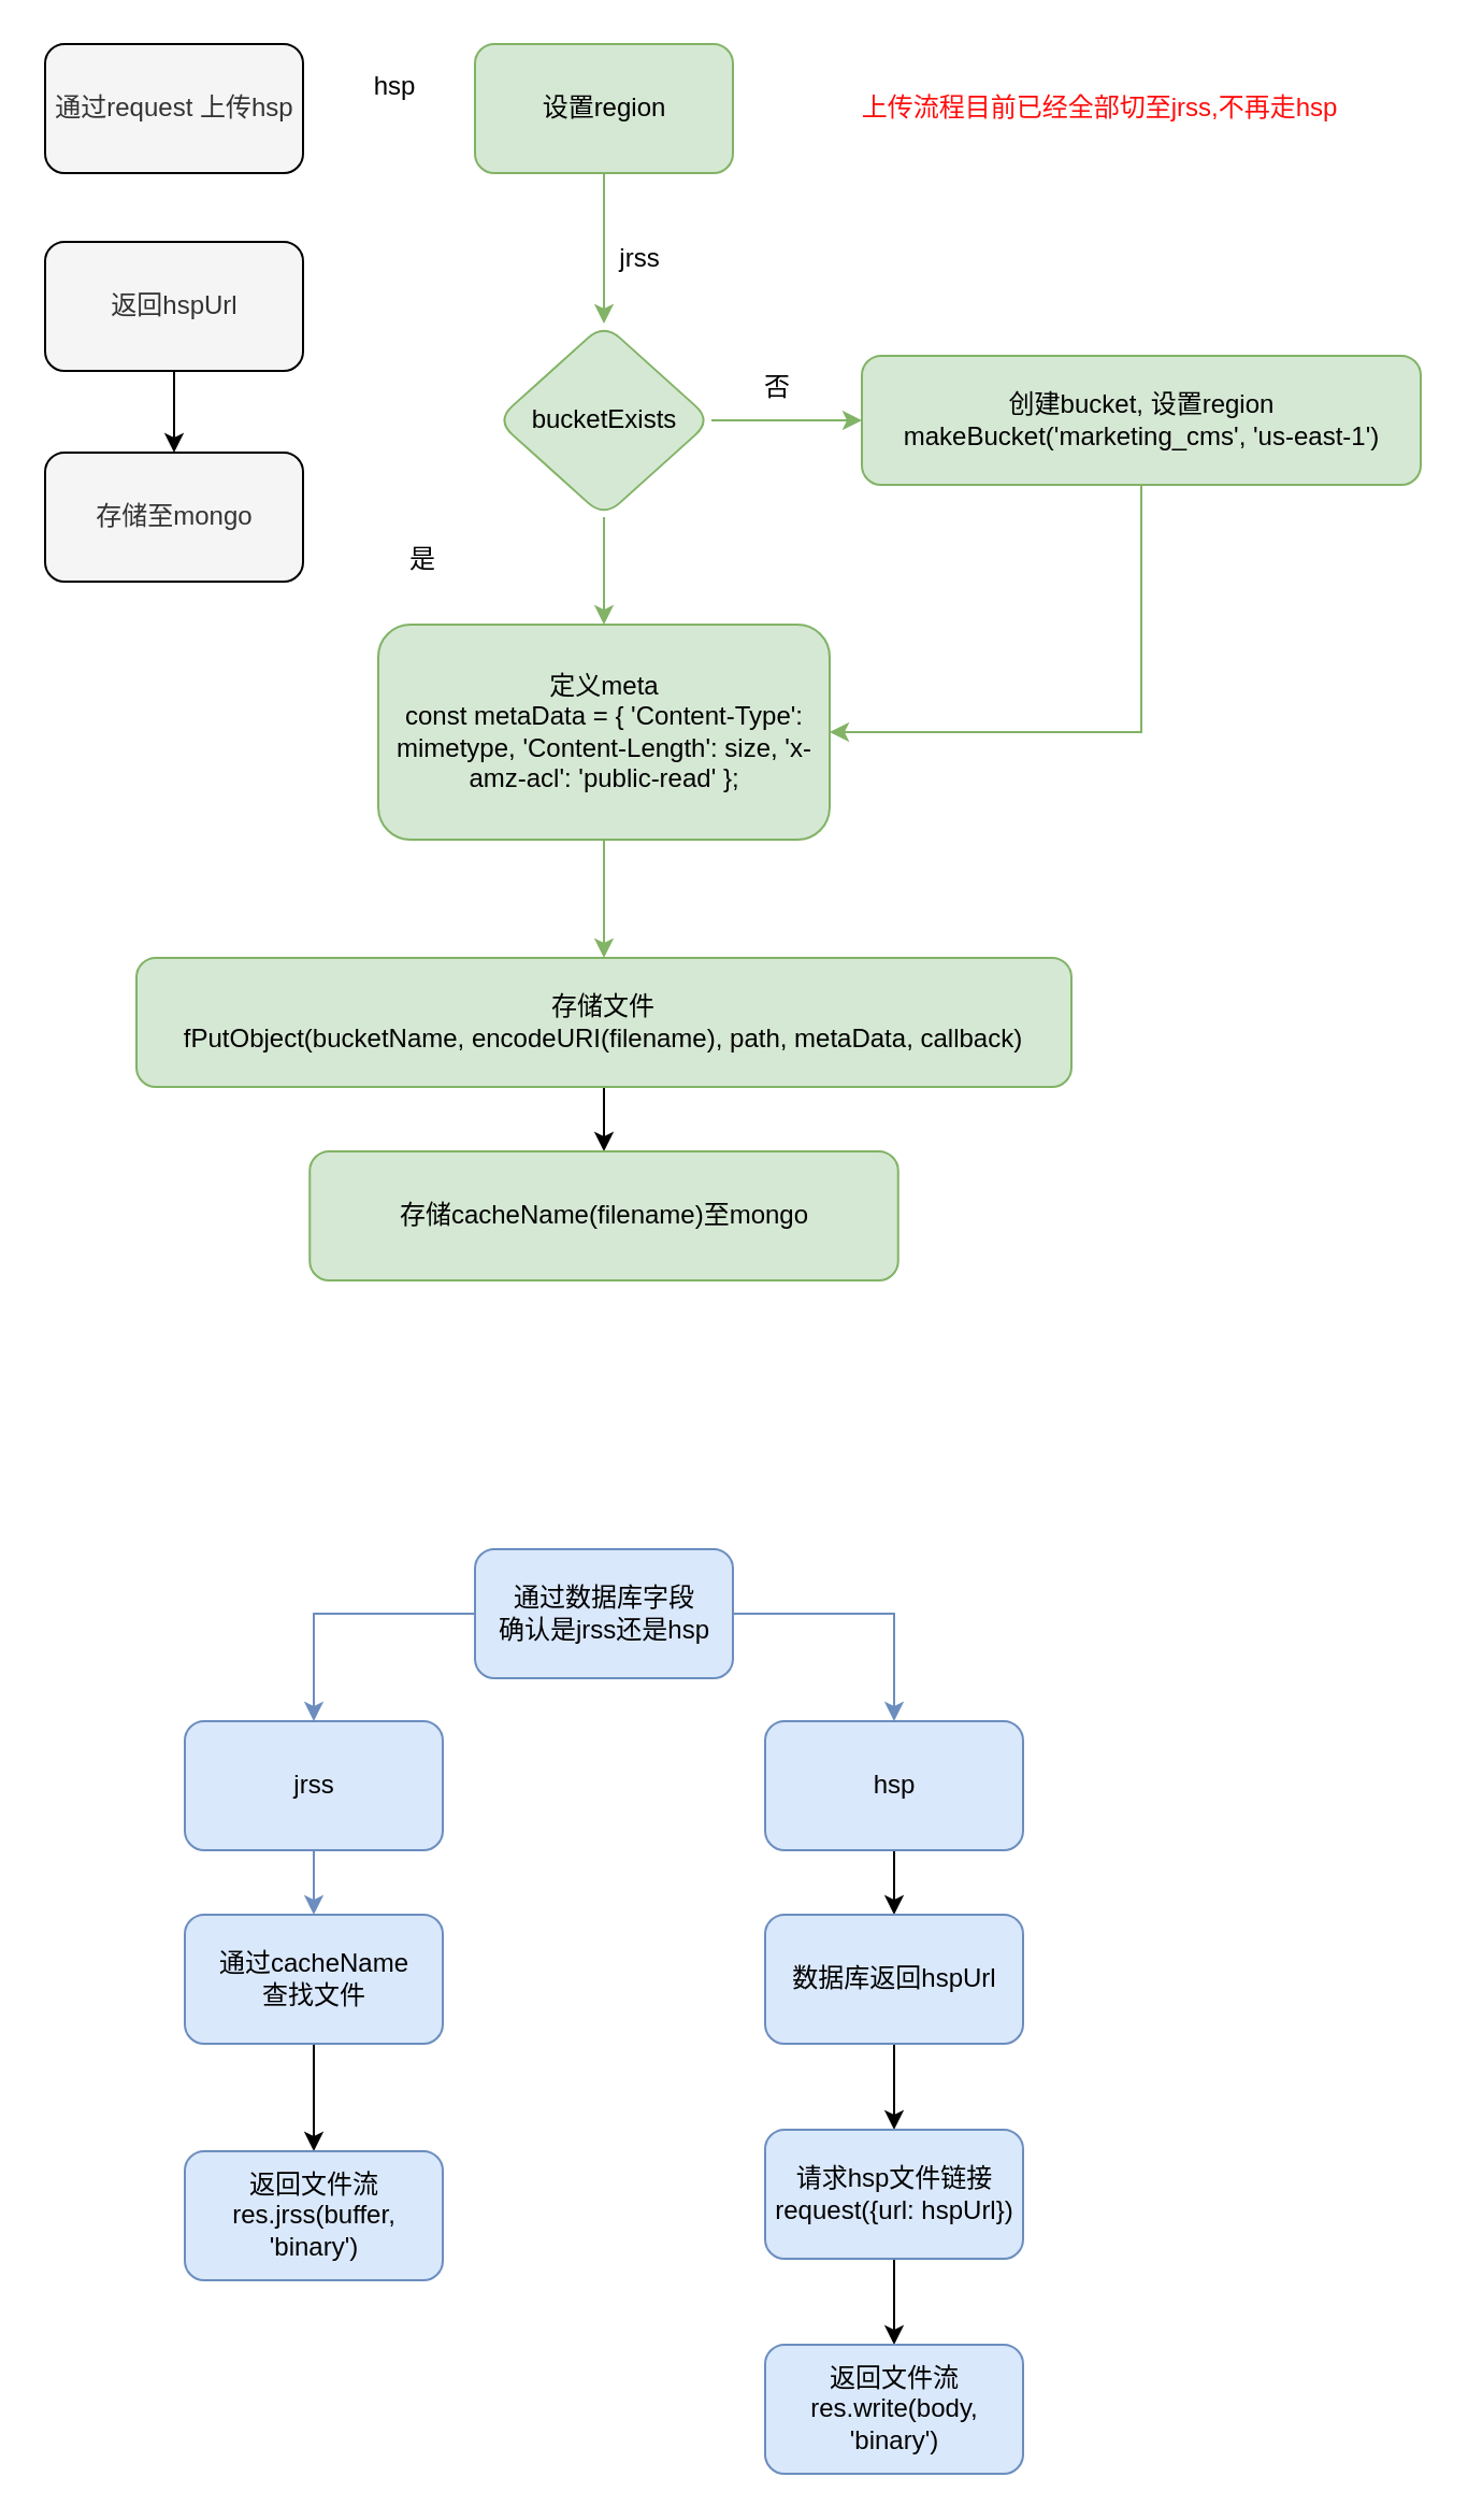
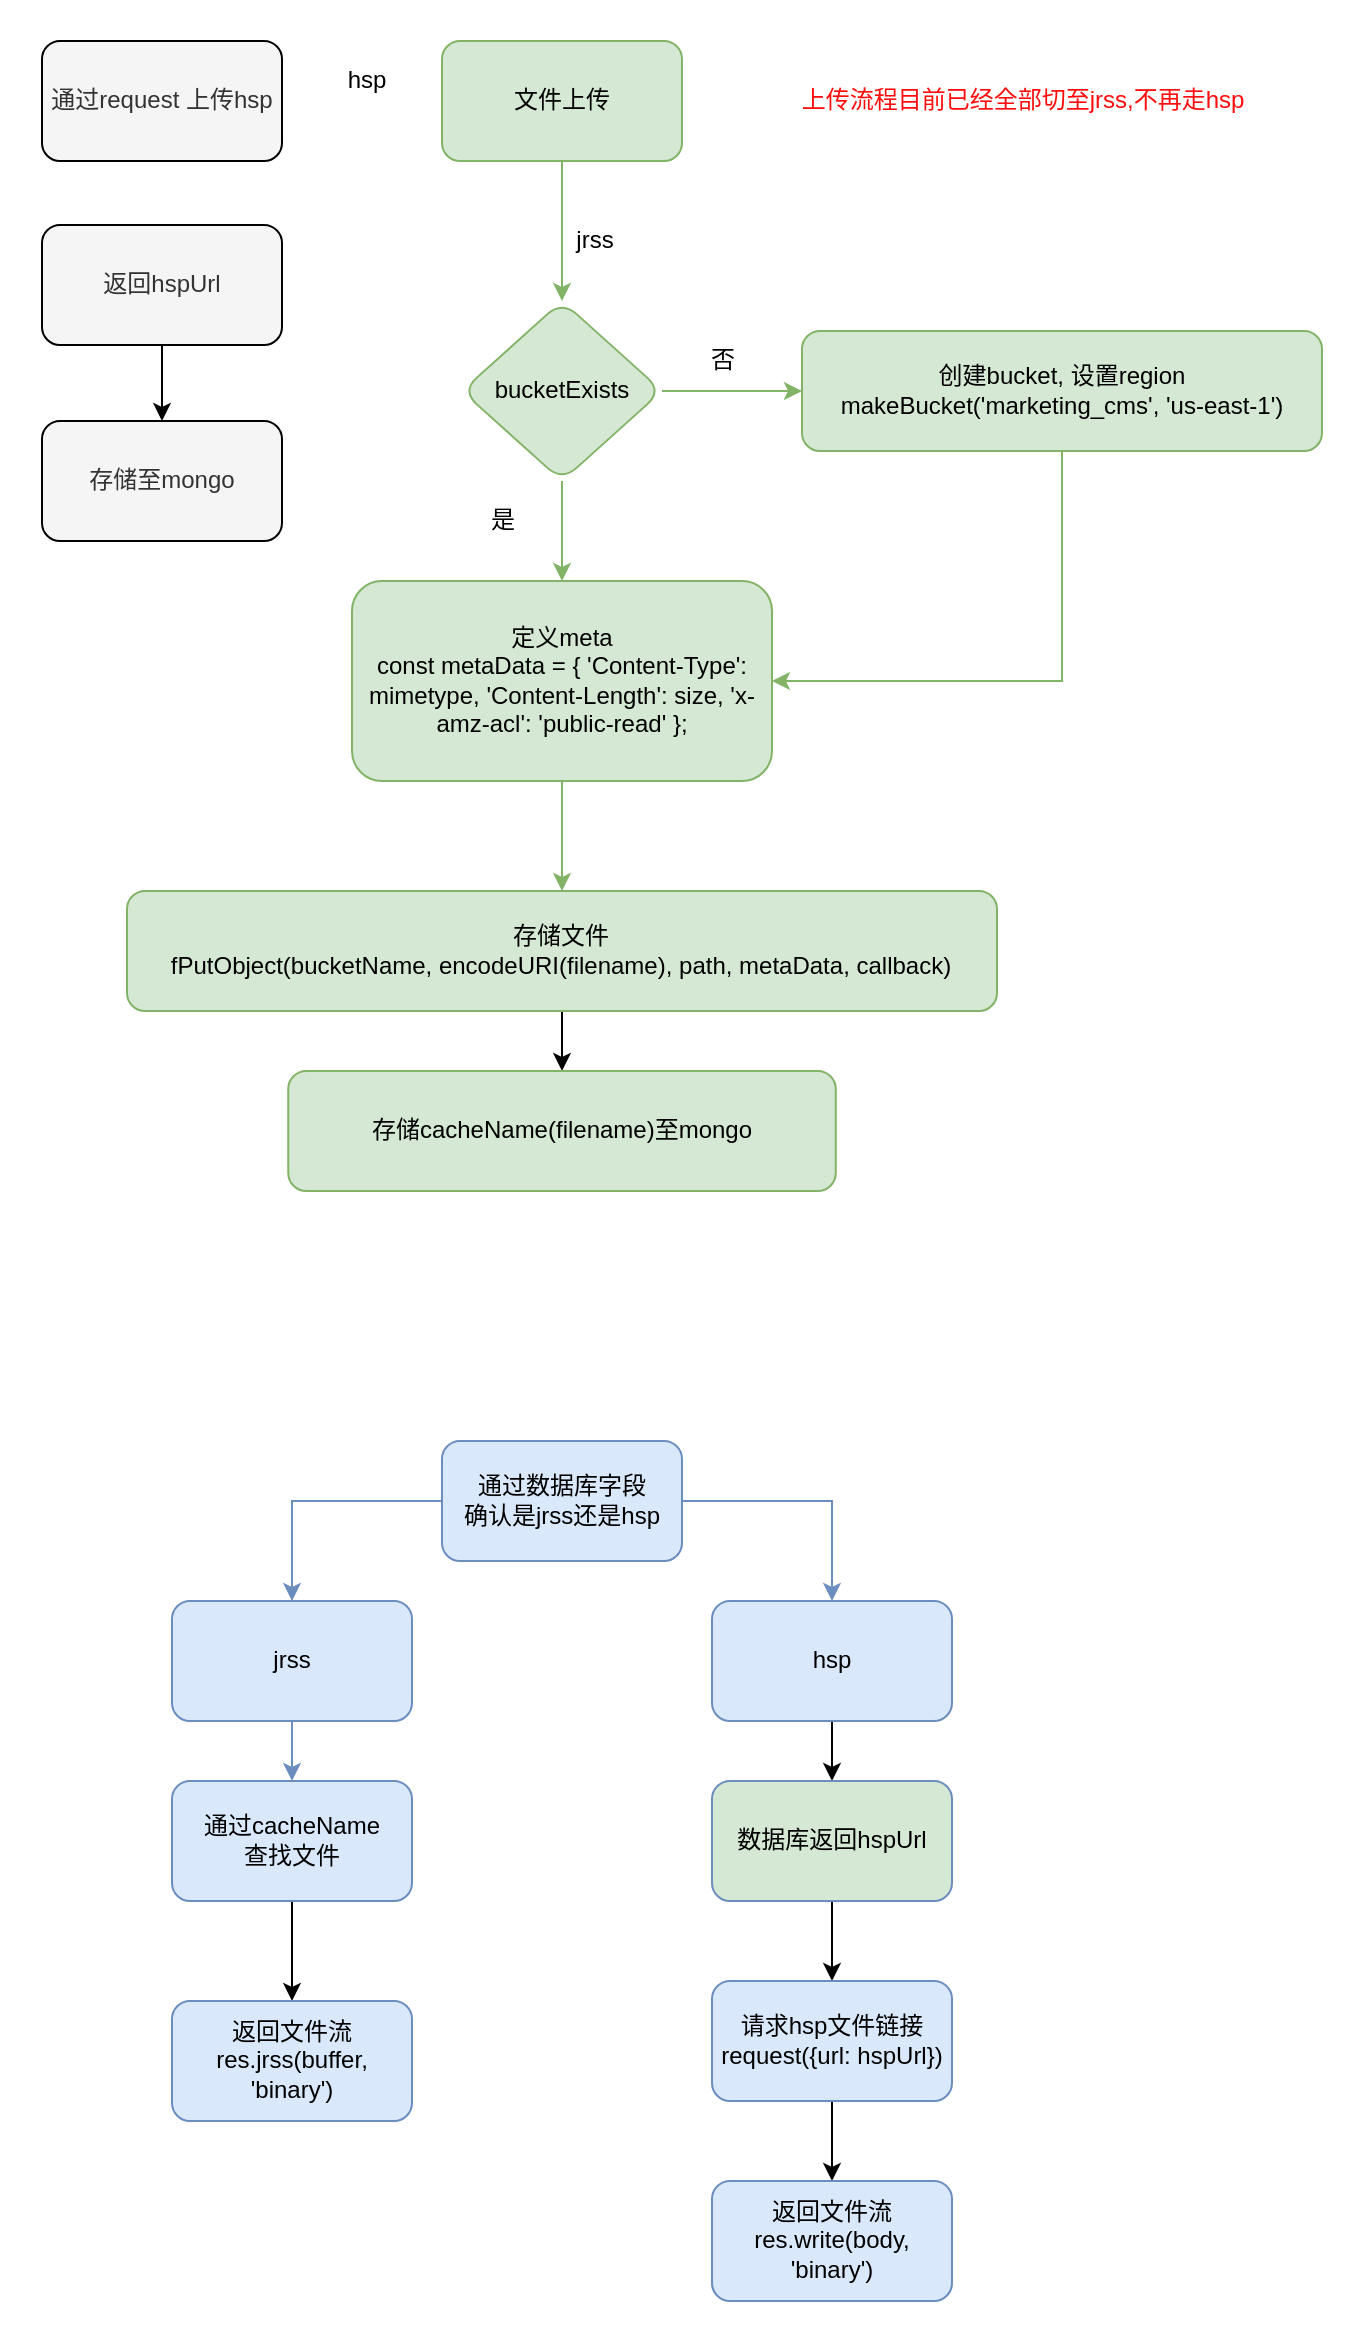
- <mxCell id="3" value="设置region" style="rounded=1;whiteSpace=wrap;html=1;fillColor=#d5e8d4;strokeColor=#82b366;" vertex="1" parent="1"><mxGeometry x="220.5" y="20" width="120" height="60" as="geometry" /></mxCell>
+ <mxCell id="3" value="文件上传" style="rounded=1;whiteSpace=wrap;html=1;fillColor=#d5e8d4;strokeColor=#82b366;" vertex="1" parent="1"><mxGeometry x="220.5" y="20" width="120" height="60" as="geometry" /></mxCell>
- <mxCell id="12" value="是" style="text;html=1;align=center;verticalAlign=middle;resizable=0;points=[];autosize=1;" vertex="1" parent="1"><mxGeometry x="175.5" y="245" width="40" height="30" as="geometry" /></mxCell>
+ <mxCell id="12" value="是" style="text;html=1;align=center;verticalAlign=middle;resizable=0;points=[];autosize=1;" vertex="1" parent="1"><mxGeometry x="230.5" y="245" width="40" height="30" as="geometry" /></mxCell>
- <mxCell id="26" value="数据库返回hspUrl" style="rounded=1;whiteSpace=wrap;html=1;fillColor=#dae8fc;strokeColor=#6c8ebf;" vertex="1" parent="1"><mxGeometry x="355.5" y="890" width="120" height="60" as="geometry" /></mxCell>
+ <mxCell id="26" value="数据库返回hspUrl" style="rounded=1;whiteSpace=wrap;html=1;fillColor=#d5e8d4;strokeColor=#6c8ebf;" vertex="1" parent="1"><mxGeometry x="355.5" y="890" width="120" height="60" as="geometry" /></mxCell>
